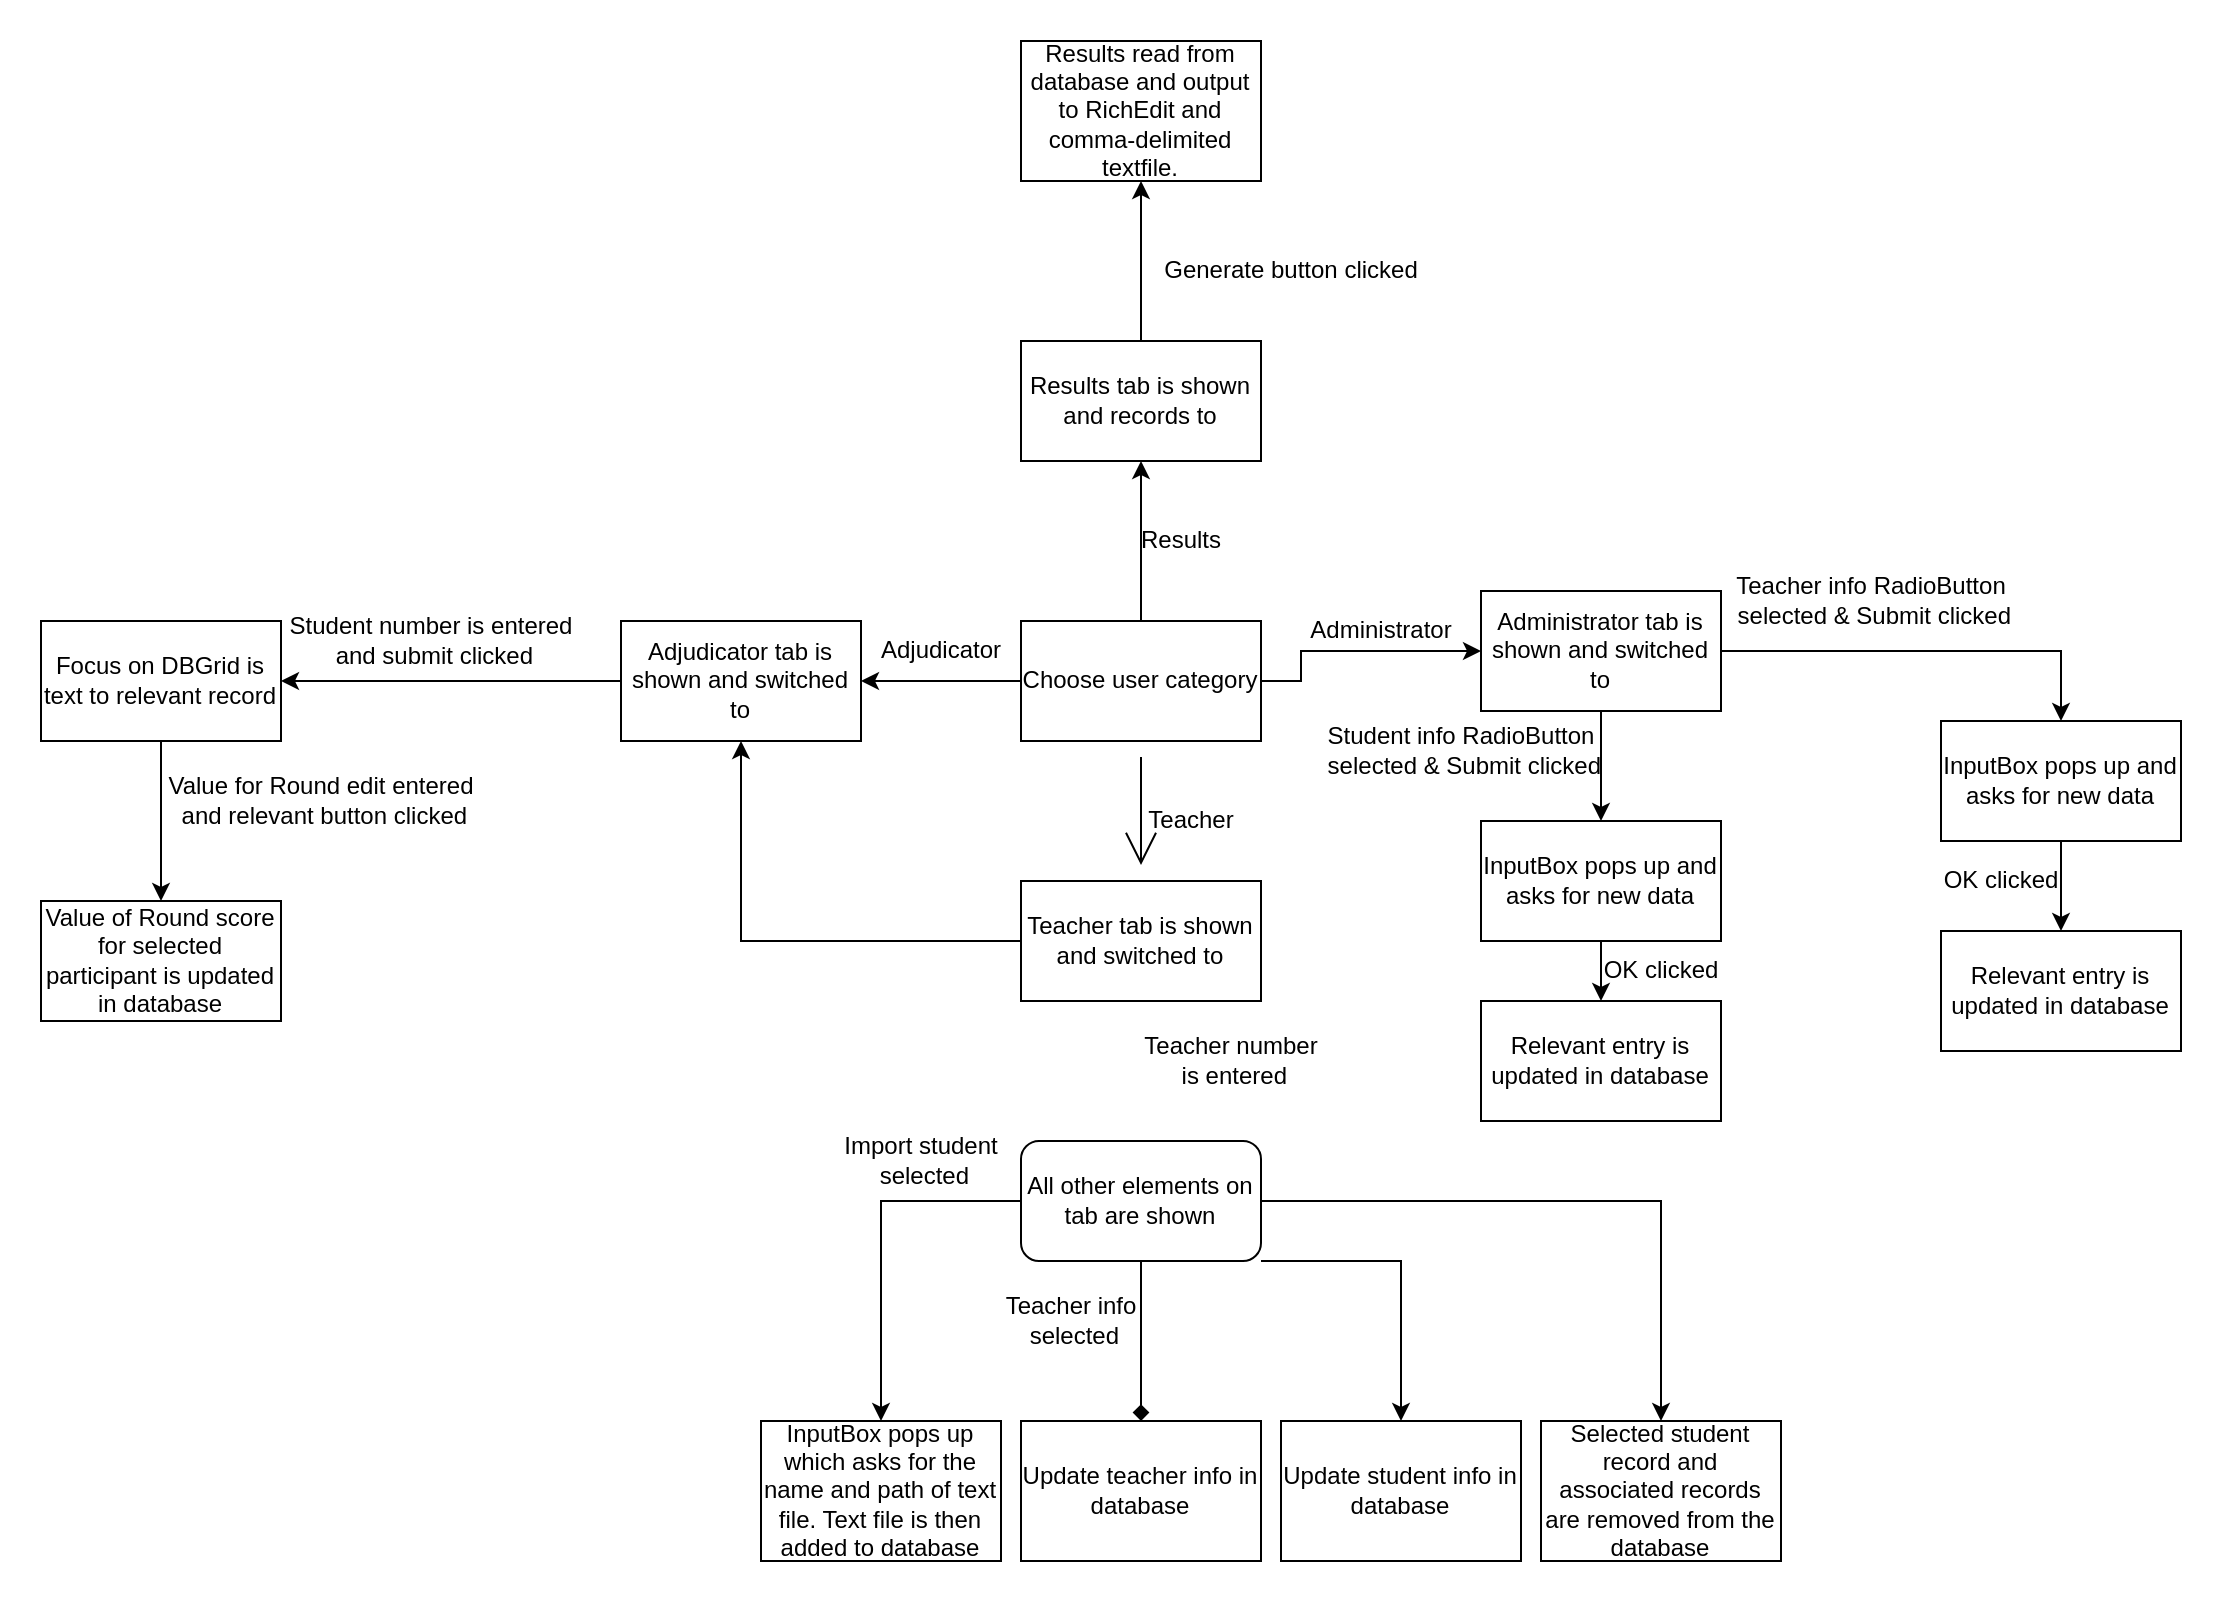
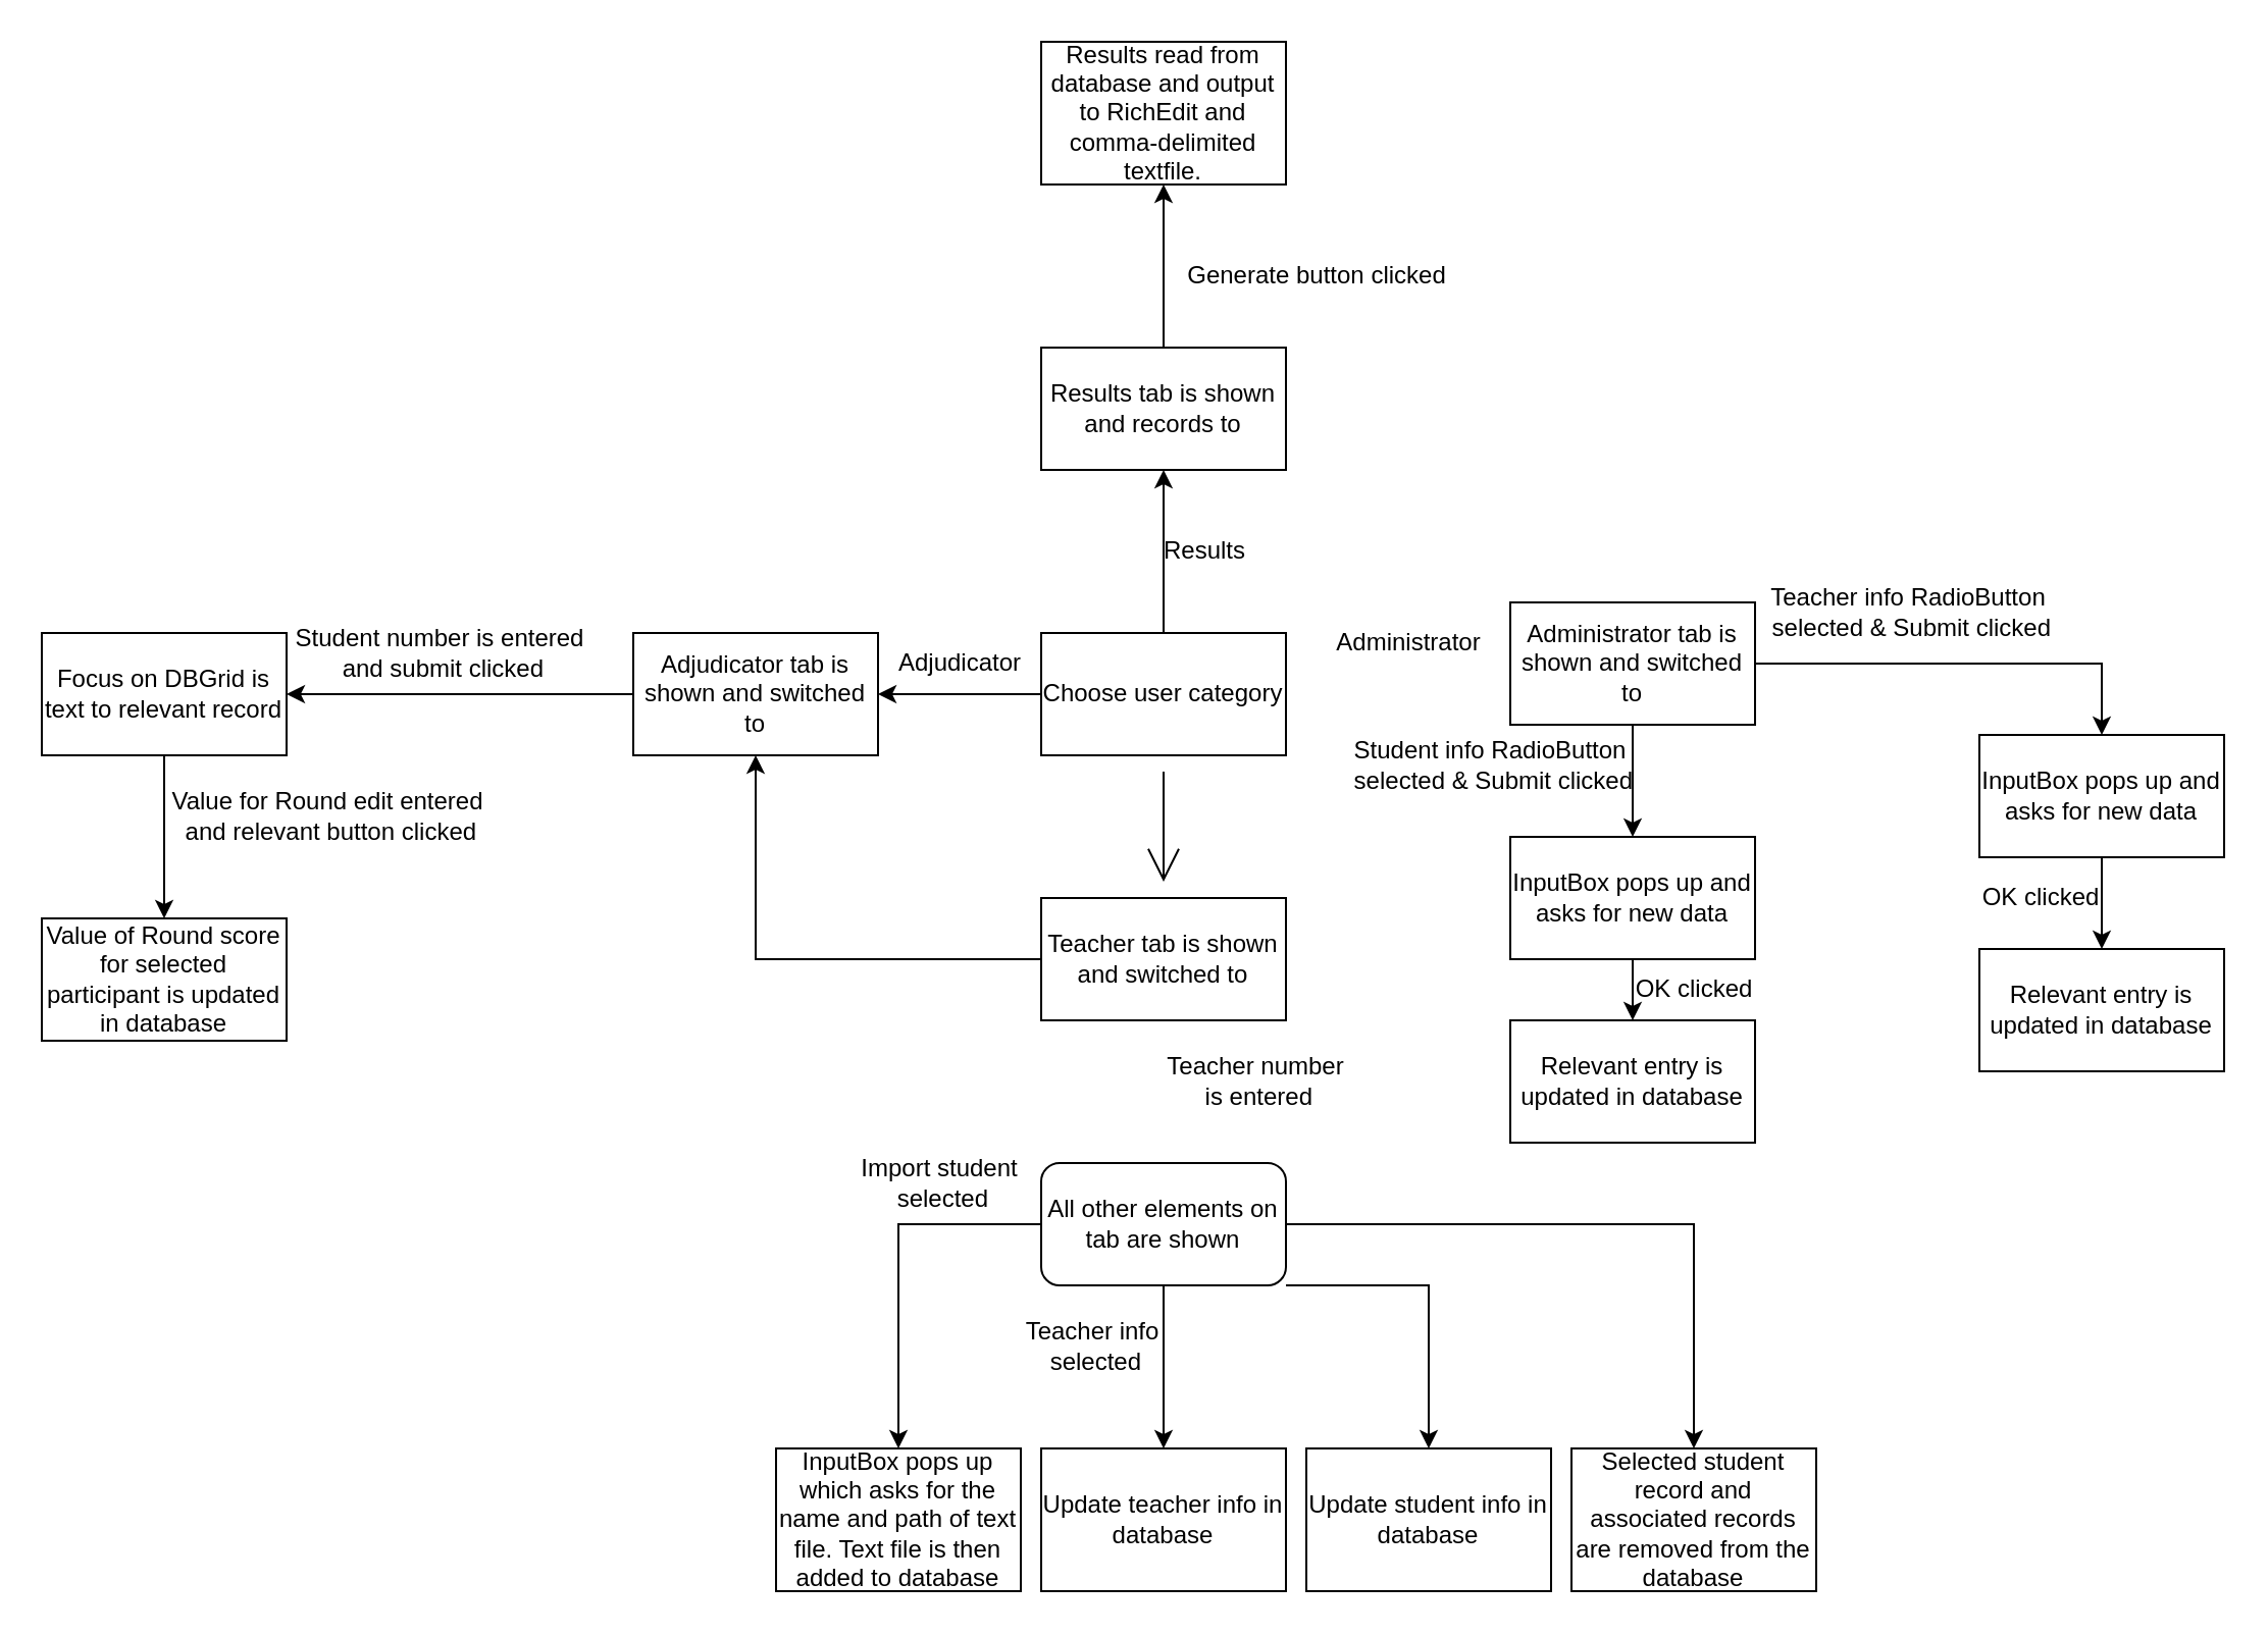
- <mxCell id="3" value="" style="edgeStyle=orthogonalEdgeStyle;rounded=0;orthogonalLoop=1;jettySize=auto;html=1;" edge="1" parent="1" source="6" target="17"><mxGeometry relative="1" as="geometry"><Array as="points"><mxPoint x="650" y="340" /><mxPoint x="650" y="325" /></Array></mxGeometry></mxCell>
- <mxCell id="12" value="Teacher" style="text;html=1;align=center;verticalAlign=middle;resizable=0;points=[];autosize=1;strokeColor=none;fillColor=none;" vertex="1" parent="1"><mxGeometry x="560" y="395" width="70" height="30" as="geometry" /></mxCell>
- <mxCell id="7" value="" style="edgeStyle=orthogonalEdgeStyle;rounded=0;orthogonalLoop=1;jettySize=auto;html=1;endArrow=diamond;" edge="1" parent="1" source="11" target="13"><mxGeometry relative="1" as="geometry" /></mxCell>
+ <mxCell id="7" value="" style="edgeStyle=orthogonalEdgeStyle;rounded=0;orthogonalLoop=1;jettySize=auto;html=1;" edge="1" parent="1" source="11" target="13"><mxGeometry relative="1" as="geometry" /></mxCell>
